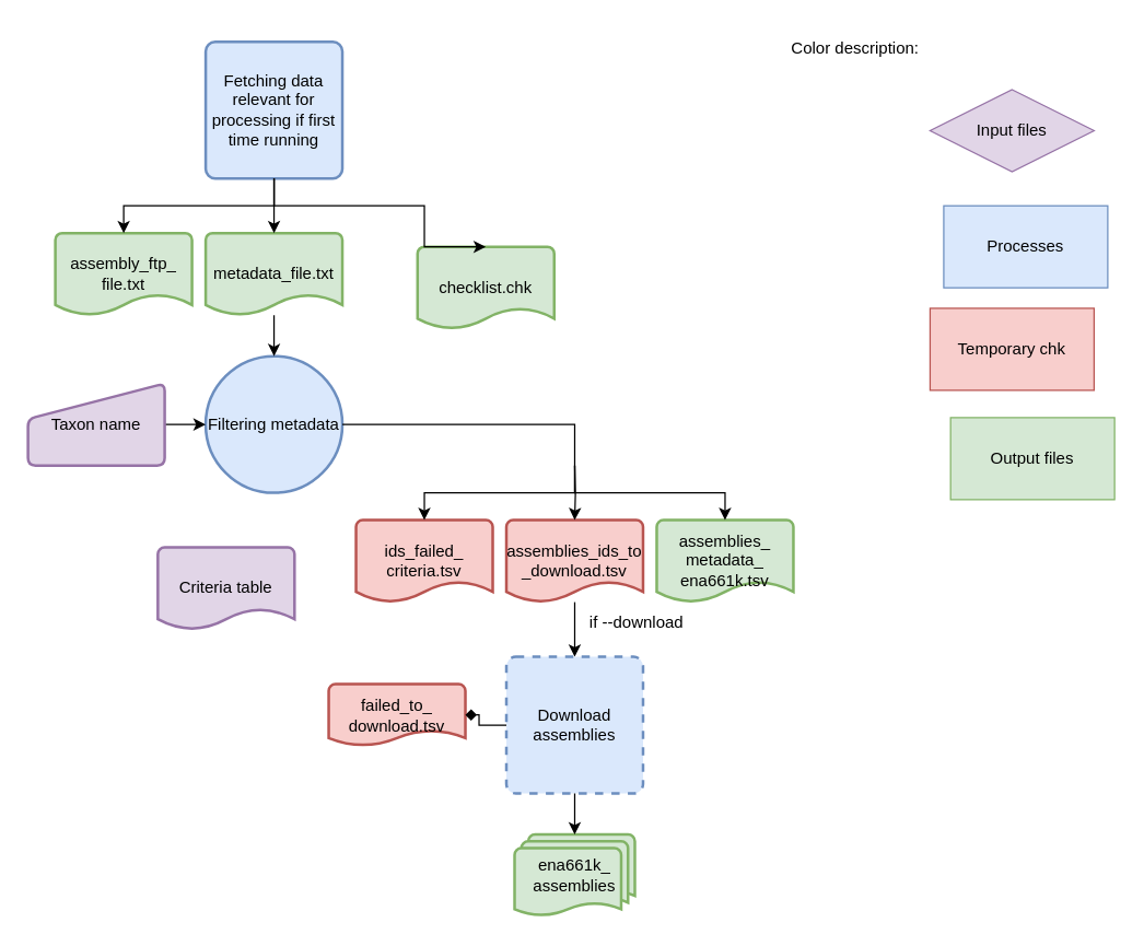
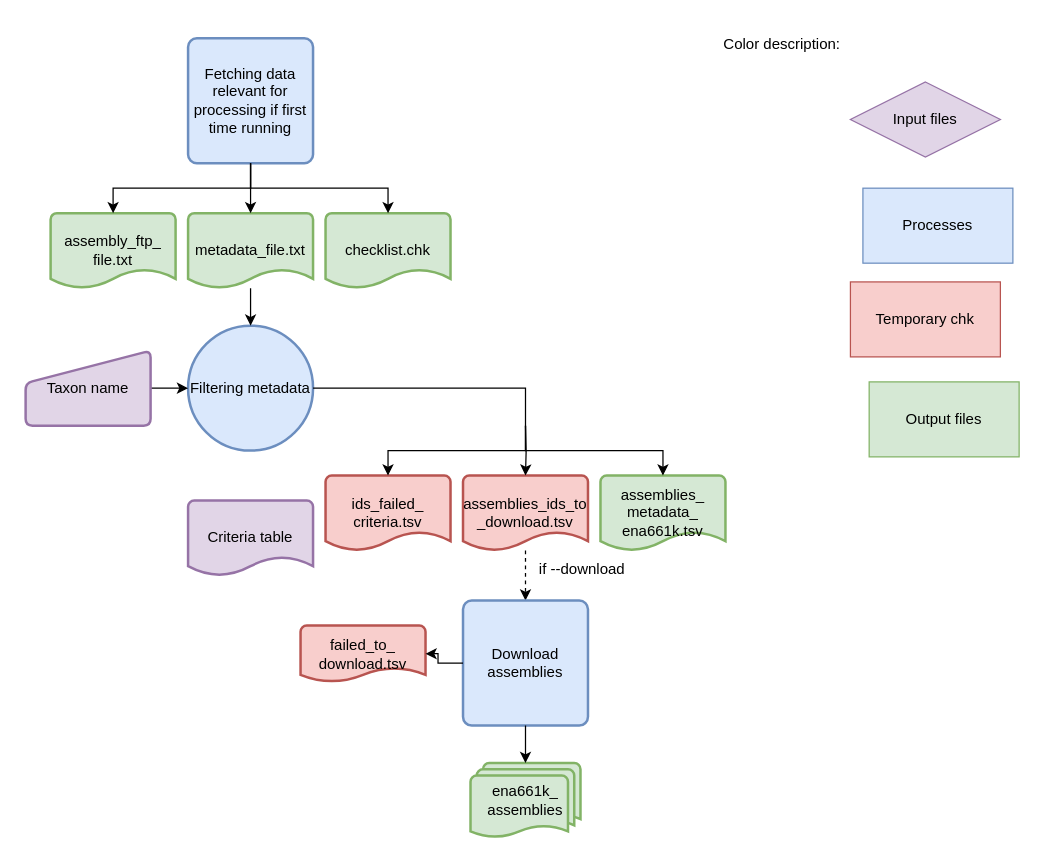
- <mxCell id="8" value="checklist.chk" style="strokeWidth=2;html=1;shape=mxgraph.flowchart.document2;whiteSpace=wrap;size=0.25;fillColor=#d5e8d4;strokeColor=#82b366;" vertex="1" parent="1"><mxGeometry x="305" y="180" width="100" height="60" as="geometry" /></mxCell>
+ <mxCell id="8" value="checklist.chk" style="strokeWidth=2;html=1;shape=mxgraph.flowchart.document2;whiteSpace=wrap;size=0.25;fillColor=#d5e8d4;strokeColor=#82b366;" vertex="1" parent="1"><mxGeometry x="260" y="170" width="100" height="60" as="geometry" /></mxCell>
- <mxCell id="3" value="Criteria table" style="strokeWidth=2;html=1;shape=mxgraph.flowchart.document2;whiteSpace=wrap;size=0.25;fillColor=#e1d5e7;strokeColor=#9673a6;" vertex="1" parent="1"><mxGeometry x="115" y="400" width="100" height="60" as="geometry" /></mxCell>
+ <mxCell id="3" value="Criteria table" style="strokeWidth=2;html=1;shape=mxgraph.flowchart.document2;whiteSpace=wrap;size=0.25;fillColor=#e1d5e7;strokeColor=#9673a6;" vertex="1" parent="1"><mxGeometry x="150" y="400" width="100" height="60" as="geometry" /></mxCell>
- <mxCell id="17" style="edgeStyle=orthogonalEdgeStyle;rounded=0;orthogonalLoop=1;jettySize=auto;html=1;entryX=0.5;entryY=0;entryDx=0;entryDy=0;" edge="1" parent="1" source="18" target="21"><mxGeometry relative="1" as="geometry" /></mxCell>
+ <mxCell id="17" style="edgeStyle=orthogonalEdgeStyle;rounded=0;orthogonalLoop=1;jettySize=auto;html=1;entryX=0.5;entryY=0;entryDx=0;entryDy=0;dashed=1;" edge="1" parent="1" source="18" target="21"><mxGeometry relative="1" as="geometry" /></mxCell>
- <mxCell id="31" style="edgeStyle=orthogonalEdgeStyle;rounded=0;orthogonalLoop=1;jettySize=auto;html=1;entryX=1;entryY=0.5;entryDx=0;entryDy=0;entryPerimeter=0;endArrow=diamond;" edge="1" parent="1" source="21" target="30"><mxGeometry relative="1" as="geometry" /></mxCell>
+ <mxCell id="31" style="edgeStyle=orthogonalEdgeStyle;rounded=0;orthogonalLoop=1;jettySize=auto;html=1;entryX=1;entryY=0.5;entryDx=0;entryDy=0;entryPerimeter=0;" edge="1" parent="1" source="21" target="30"><mxGeometry relative="1" as="geometry" /></mxCell>
- <mxCell id="21" value="Download assemblies" style="rounded=1;whiteSpace=wrap;html=1;absoluteArcSize=1;arcSize=14;strokeWidth=2;fillColor=#dae8fc;strokeColor=#6c8ebf;dashed=1;" vertex="1" parent="1"><mxGeometry x="370" y="480" width="100" height="100" as="geometry" /></mxCell>
+ <mxCell id="21" value="Download assemblies" style="rounded=1;whiteSpace=wrap;html=1;absoluteArcSize=1;arcSize=14;strokeWidth=2;fillColor=#dae8fc;strokeColor=#6c8ebf;" vertex="1" parent="1"><mxGeometry x="370" y="480" width="100" height="100" as="geometry" /></mxCell>
